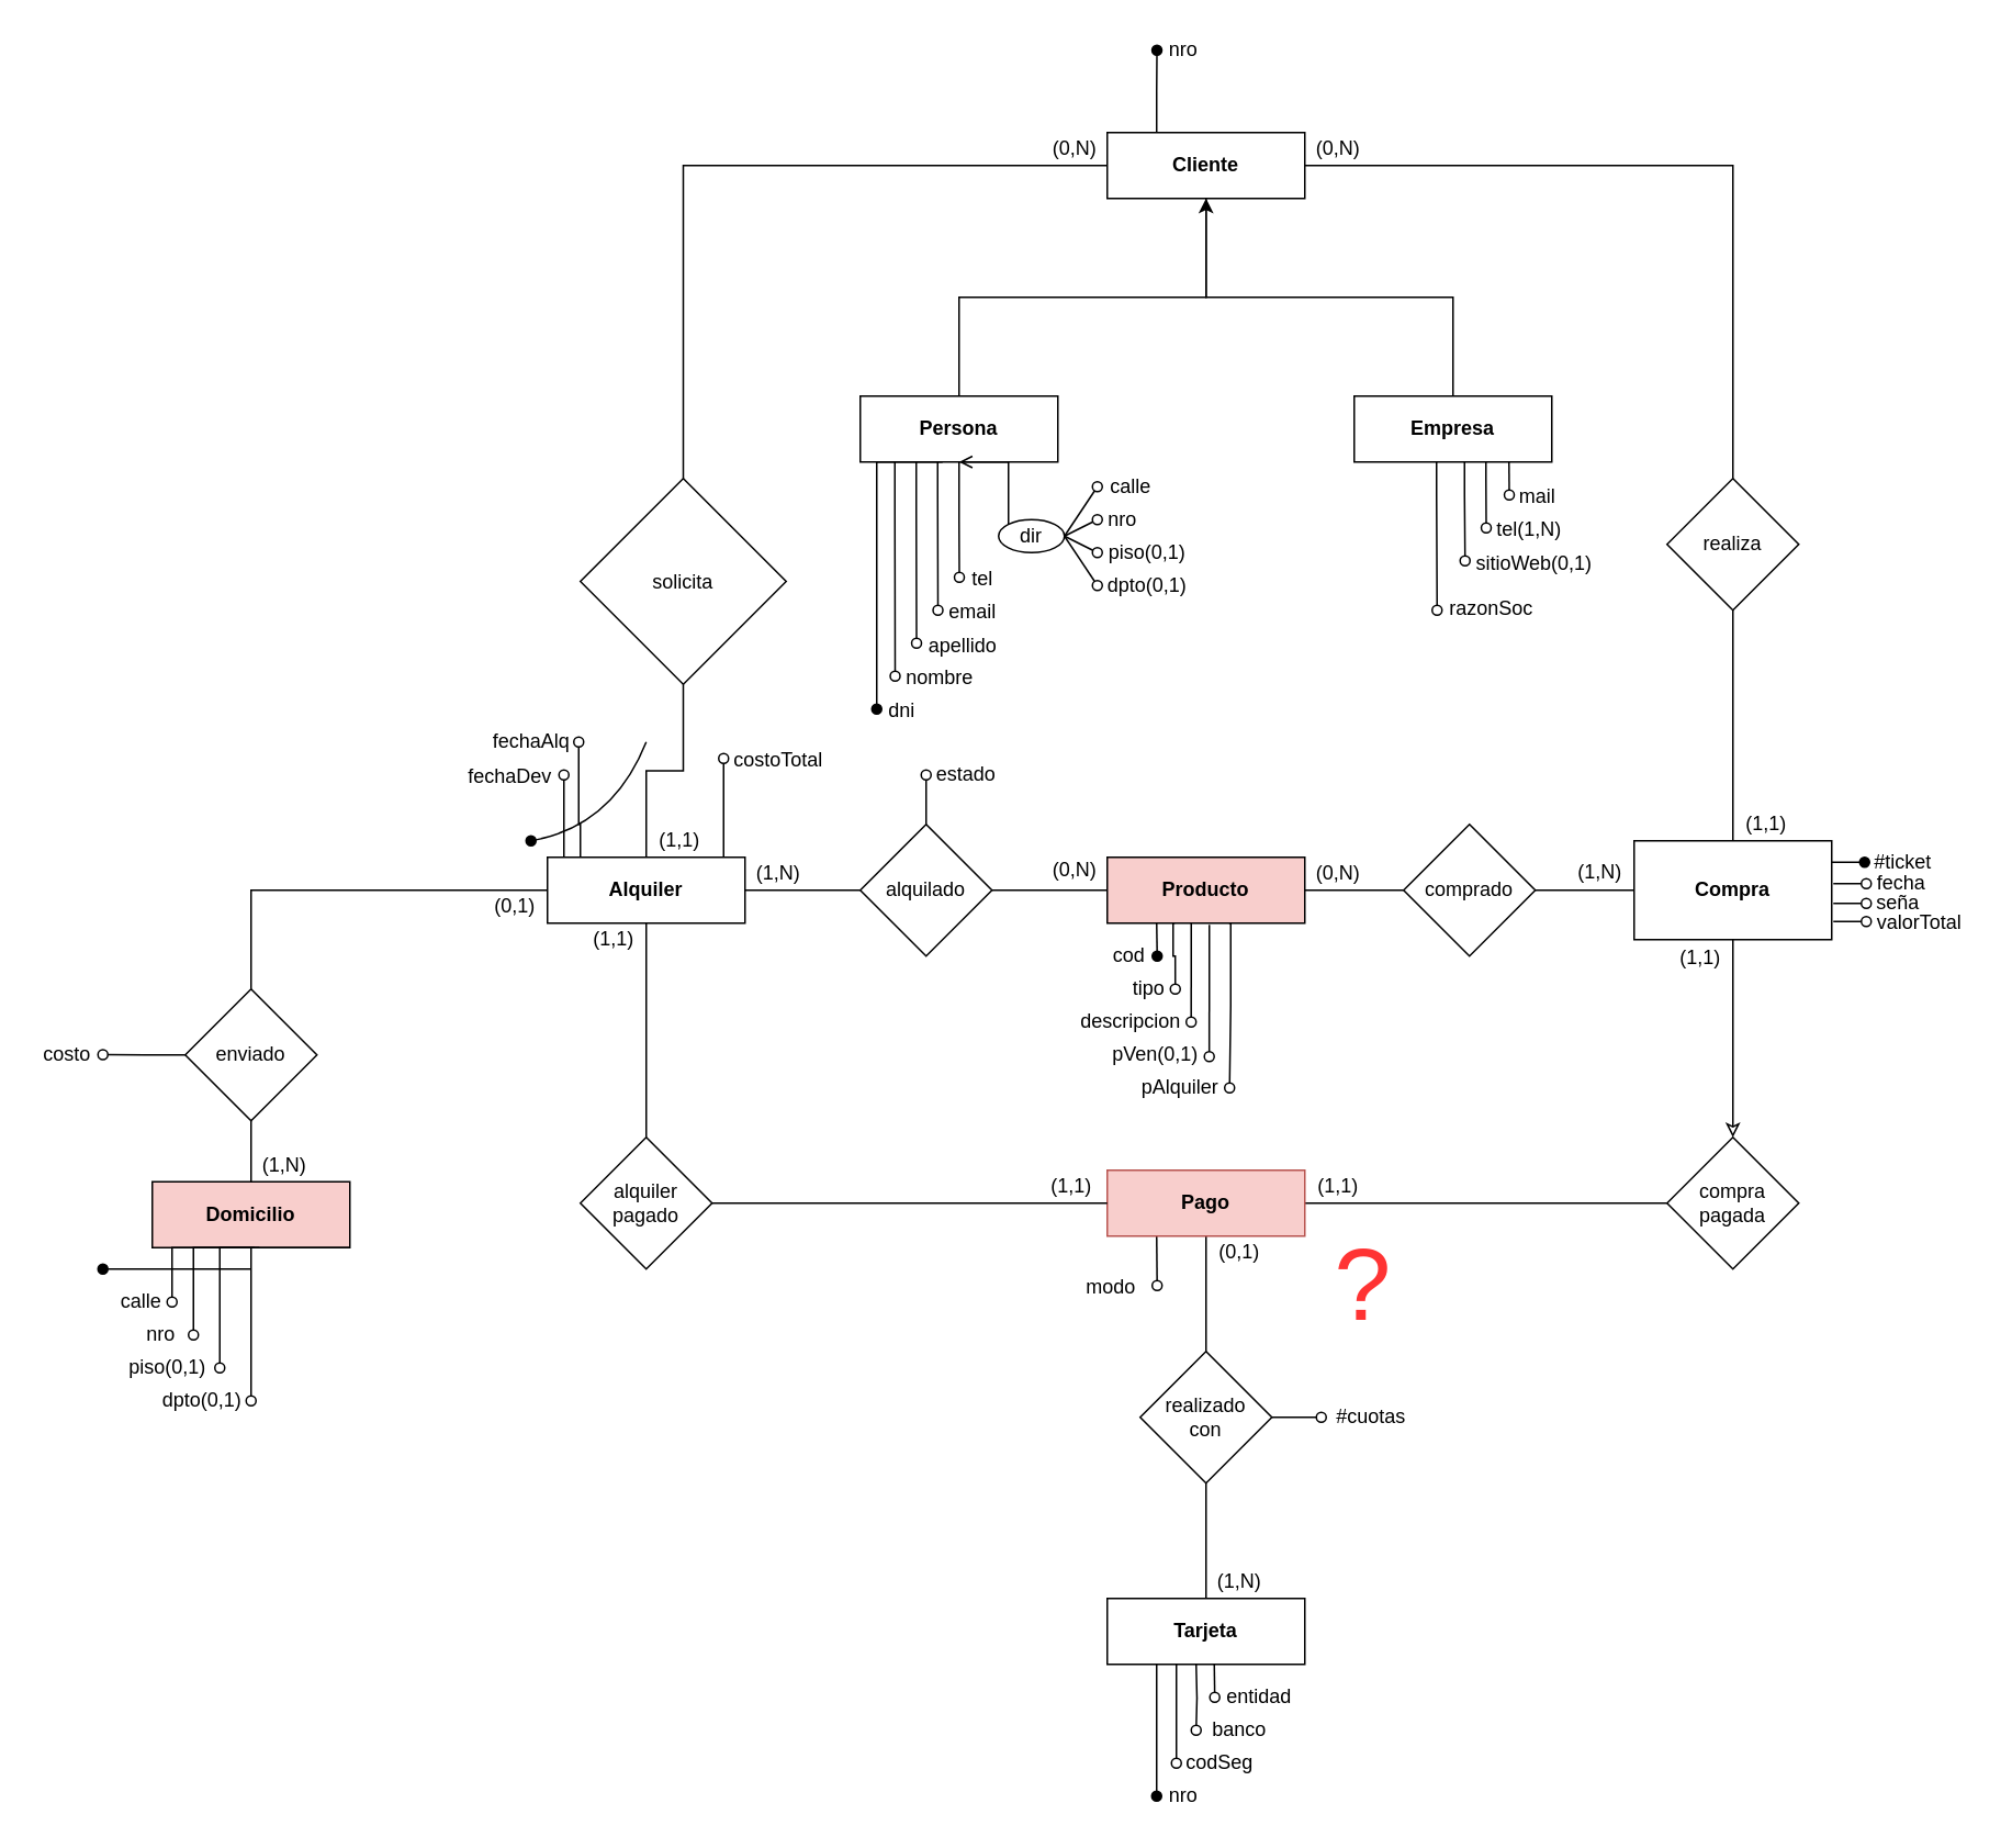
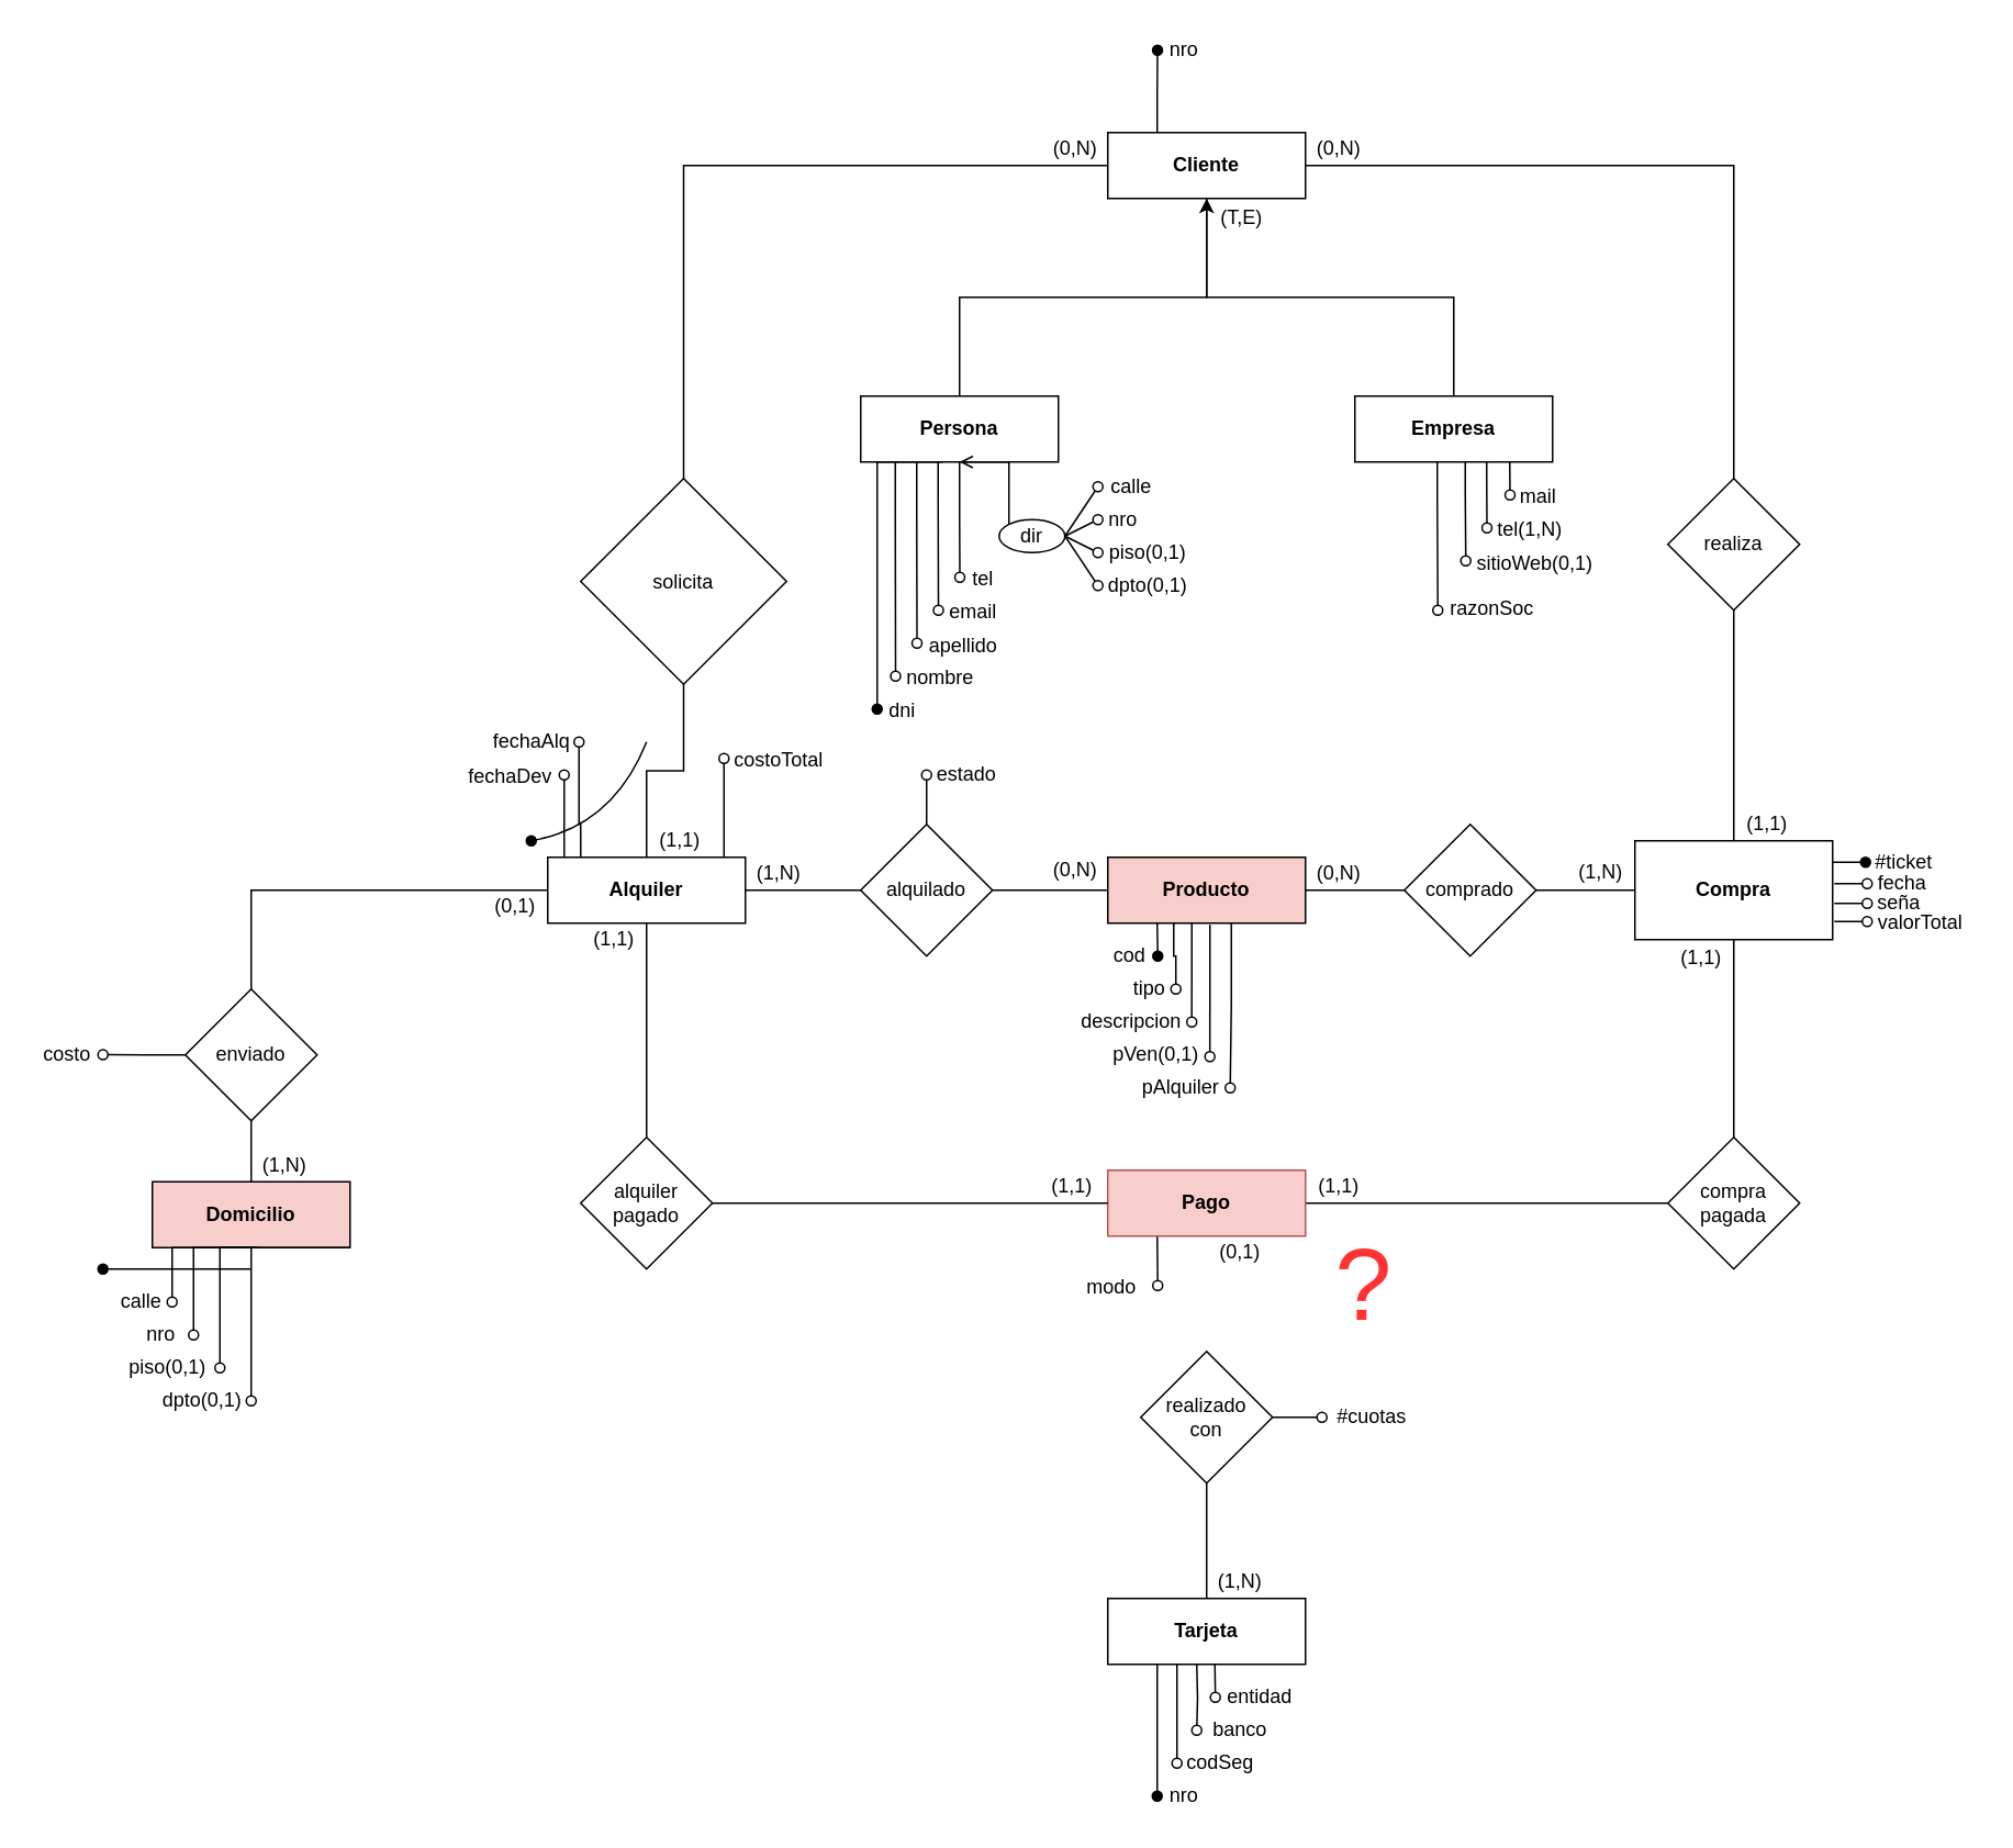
+ <mxCell id="121" value="(T,E)" style="text;html=1;align=center;verticalAlign=middle;resizable=0;points=[];autosize=1;strokeColor=none;fillColor=none;" vertex="1" parent="1"><mxGeometry x="733" y="122" width="40" height="20" as="geometry" /></mxCell>
- <mxCell id="43" style="edgeStyle=orthogonalEdgeStyle;rounded=0;orthogonalLoop=1;jettySize=auto;html=1;exitX=0.5;exitY=1;exitDx=0;exitDy=0;entryX=0.5;entryY=0;entryDx=0;entryDy=0;endArrow=classic;endFill=0;" edge="1" parent="1" source="45" target="63"><mxGeometry relative="1" as="geometry" /></mxCell>
+ <mxCell id="43" style="edgeStyle=orthogonalEdgeStyle;rounded=0;orthogonalLoop=1;jettySize=auto;html=1;exitX=0.5;exitY=1;exitDx=0;exitDy=0;entryX=0.5;entryY=0;entryDx=0;entryDy=0;endArrow=none;endFill=0;" edge="1" parent="1" source="45" target="63"><mxGeometry relative="1" as="geometry" /></mxCell>
- <mxCell id="53" style="edgeStyle=orthogonalEdgeStyle;rounded=0;orthogonalLoop=1;jettySize=auto;html=1;exitX=0.5;exitY=1;exitDx=0;exitDy=0;entryX=0.5;entryY=0;entryDx=0;entryDy=0;endArrow=none;endFill=0;" edge="1" parent="1" source="55" target="66"><mxGeometry relative="1" as="geometry" /></mxCell>
